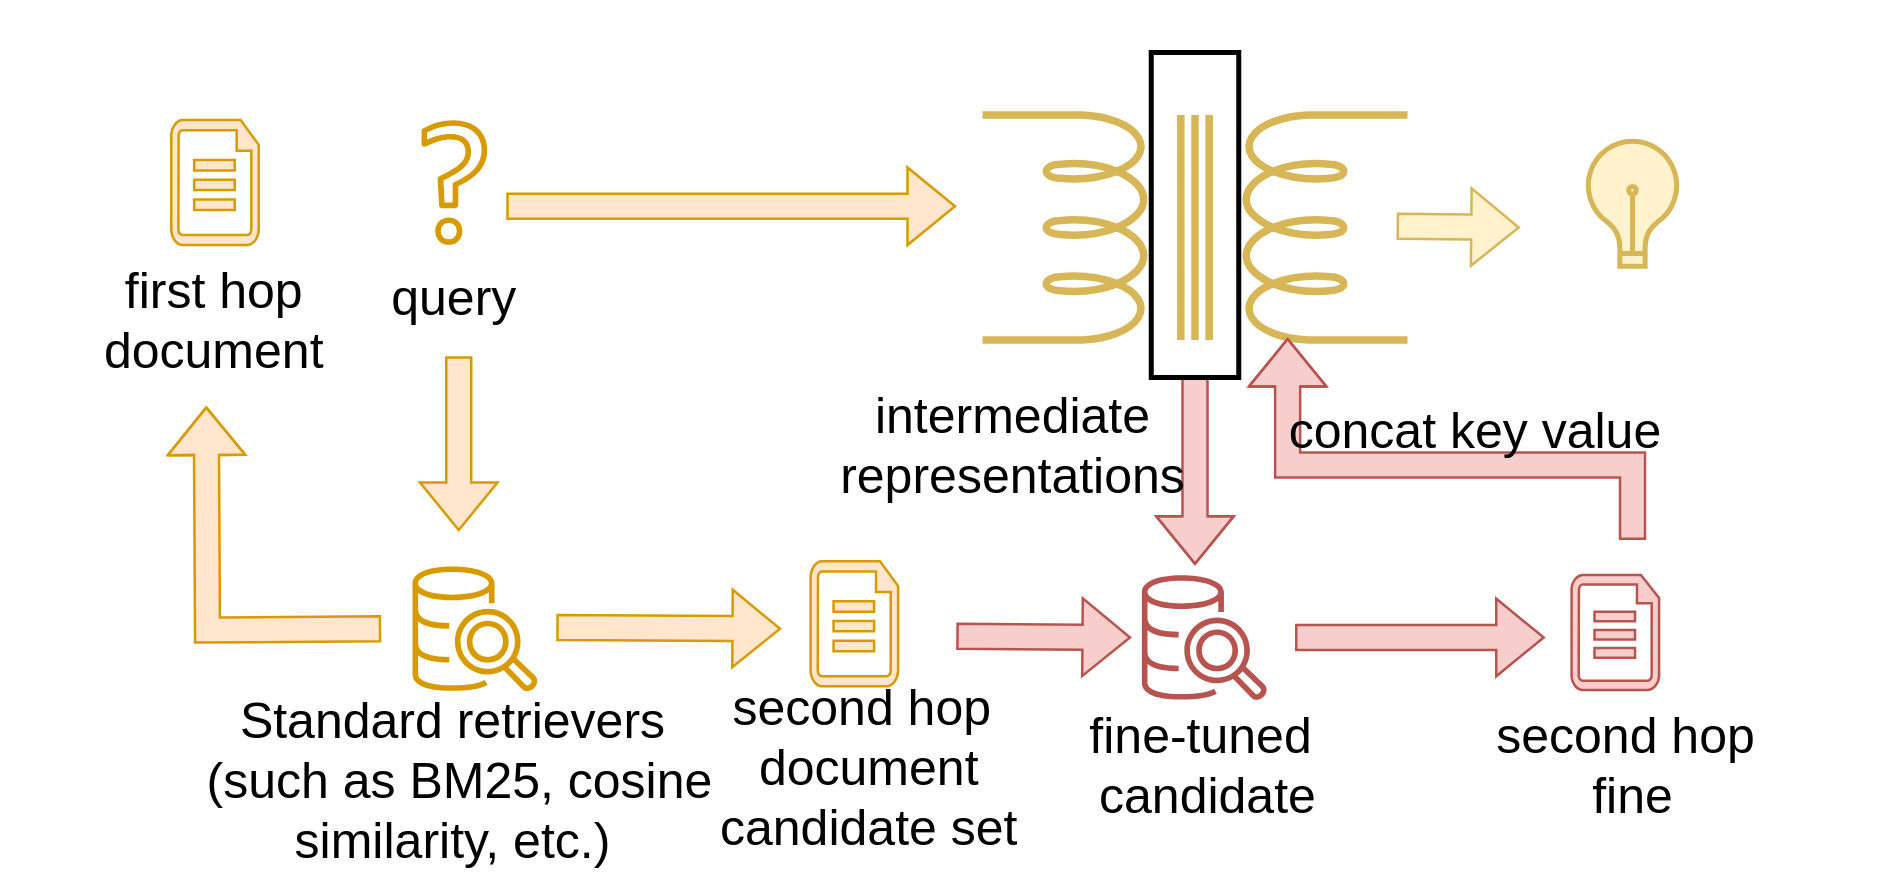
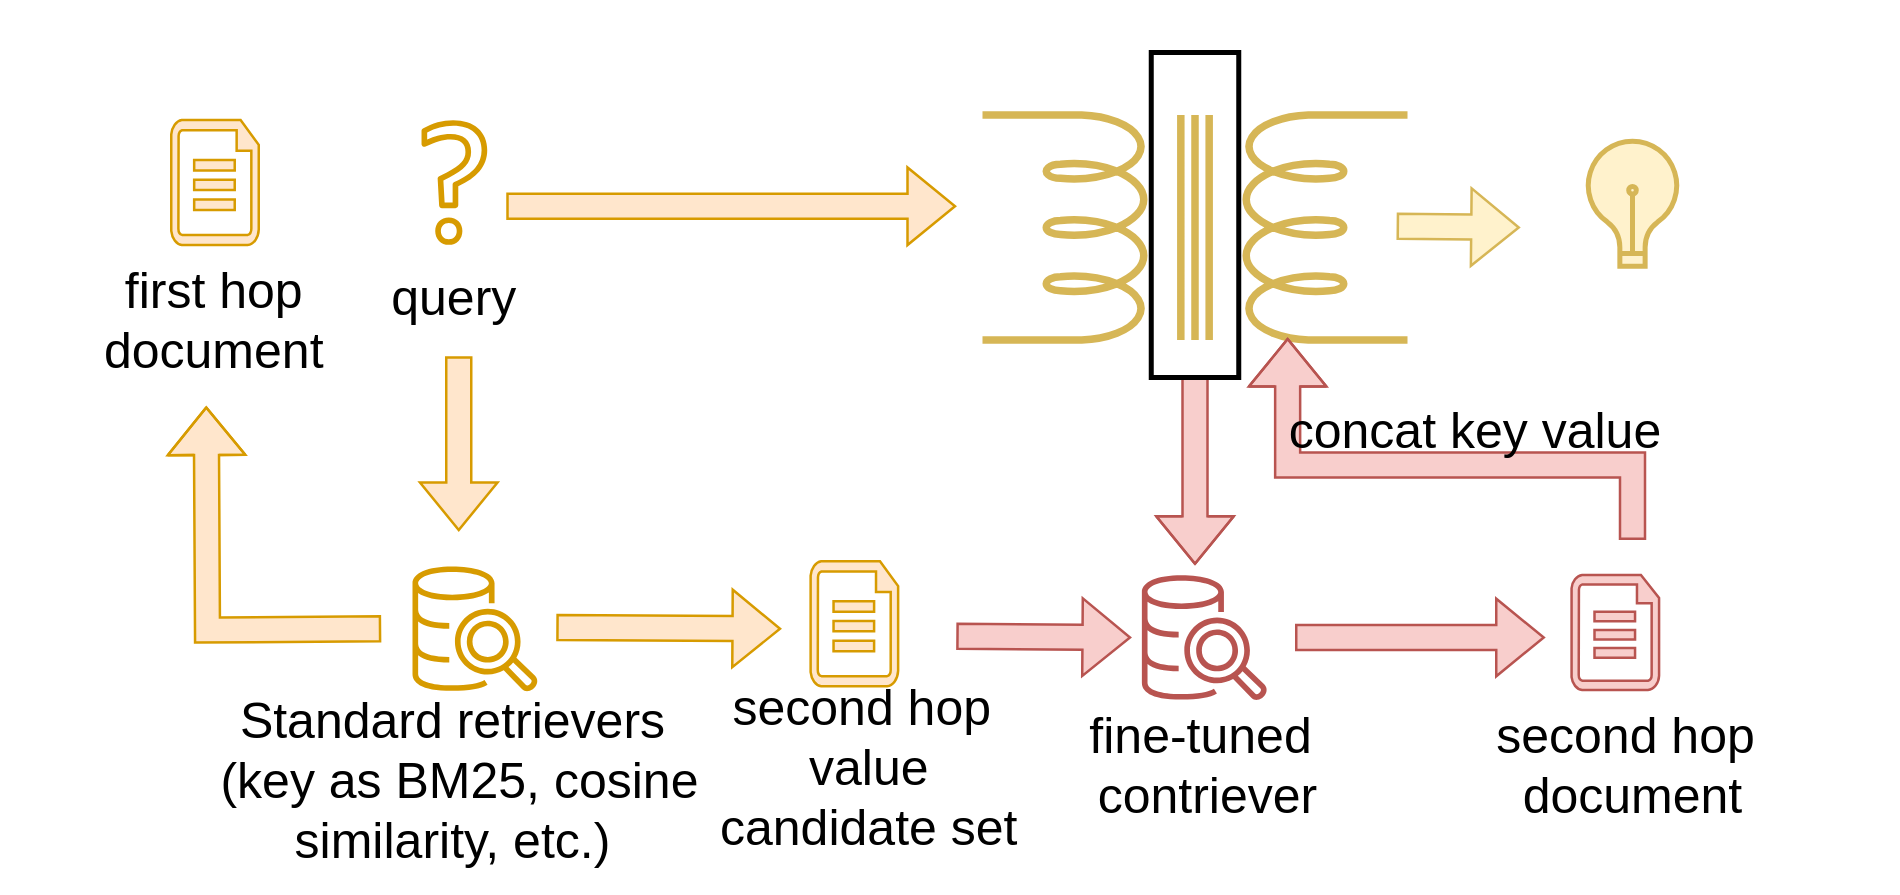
- <mxCell id="10" value="intermediate representations" style="text;html=1;align=center;verticalAlign=middle;whiteSpace=wrap;rounded=0;fontSize=20;" parent="1" vertex="1"><mxGeometry x="315" y="162" width="180" height="30" as="geometry" /></mxCell>
- <mxCell id="7" value="fine-tuned&amp;nbsp;&lt;div&gt;candidate&lt;/div&gt;" style="text;html=1;align=center;verticalAlign=middle;whiteSpace=wrap;rounded=0;fontSize=20;" parent="1" vertex="1"><mxGeometry x="397.5" y="289.5" width="170" height="30" as="geometry" /></mxCell>
+ <mxCell id="7" value="fine-tuned&amp;nbsp;&lt;div&gt;contriever&lt;/div&gt;" style="text;html=1;align=center;verticalAlign=middle;whiteSpace=wrap;rounded=0;fontSize=20;" parent="1" vertex="1"><mxGeometry x="397.5" y="289.5" width="170" height="30" as="geometry" /></mxCell>
- <mxCell id="6" value="second hop&amp;nbsp;&lt;div&gt;fine&lt;/div&gt;" style="text;html=1;align=center;verticalAlign=middle;whiteSpace=wrap;rounded=0;strokeWidth=1;fontSize=20;" parent="1" vertex="1"><mxGeometry x="567.5" y="289.5" width="170" height="30" as="geometry" /></mxCell>
+ <mxCell id="6" value="second hop&amp;nbsp;&lt;div&gt;document&lt;/div&gt;" style="text;html=1;align=center;verticalAlign=middle;whiteSpace=wrap;rounded=0;strokeWidth=1;fontSize=20;" parent="1" vertex="1"><mxGeometry x="567.5" y="289.5" width="170" height="30" as="geometry" /></mxCell>
- <mxCell id="27" value="second hop&amp;nbsp;&lt;div&gt;document candidate set&lt;/div&gt;" style="text;html=1;align=center;verticalAlign=middle;whiteSpace=wrap;rounded=0;strokeWidth=1;fontSize=20;" vertex="1" parent="1"><mxGeometry x="282" y="290.5" width="131" height="30" as="geometry" /></mxCell>
+ <mxCell id="27" value="second hop&amp;nbsp;&lt;div&gt;value candidate set&lt;/div&gt;" style="text;html=1;align=center;verticalAlign=middle;whiteSpace=wrap;rounded=0;strokeWidth=1;fontSize=20;" vertex="1" parent="1"><mxGeometry x="282" y="290.5" width="131" height="30" as="geometry" /></mxCell>
- <mxCell id="4" value="Standard retrievers&lt;div&gt;&amp;nbsp;(such as BM25, cosine similarity, etc.)&lt;/div&gt;" style="text;html=1;align=center;verticalAlign=middle;whiteSpace=wrap;rounded=0;fontSize=20;" parent="1" vertex="1"><mxGeometry x="46.25" y="286" width="270" height="50" as="geometry" /></mxCell>
+ <mxCell id="4" value="Standard retrievers&lt;div&gt;&amp;nbsp;(key as BM25, cosine similarity, etc.)&lt;/div&gt;" style="text;html=1;align=center;verticalAlign=middle;whiteSpace=wrap;rounded=0;fontSize=20;" parent="1" vertex="1"><mxGeometry x="46.25" y="286" width="270" height="50" as="geometry" /></mxCell>
